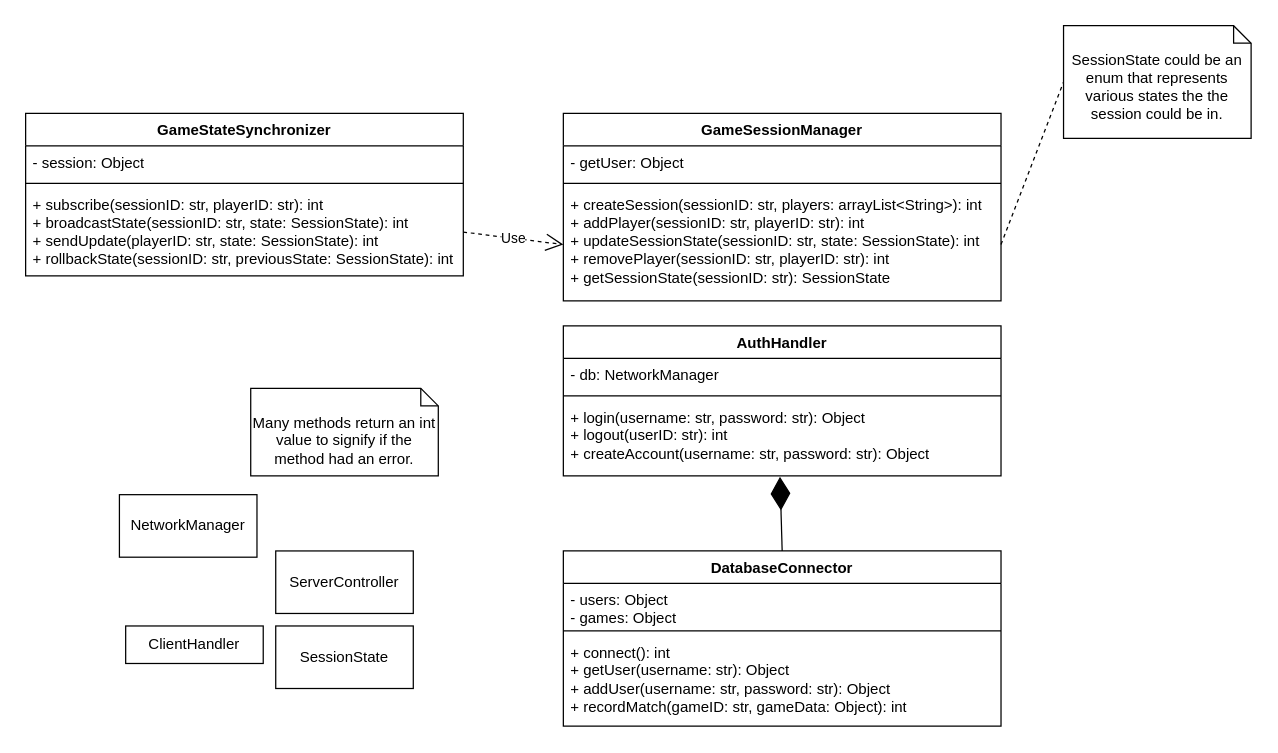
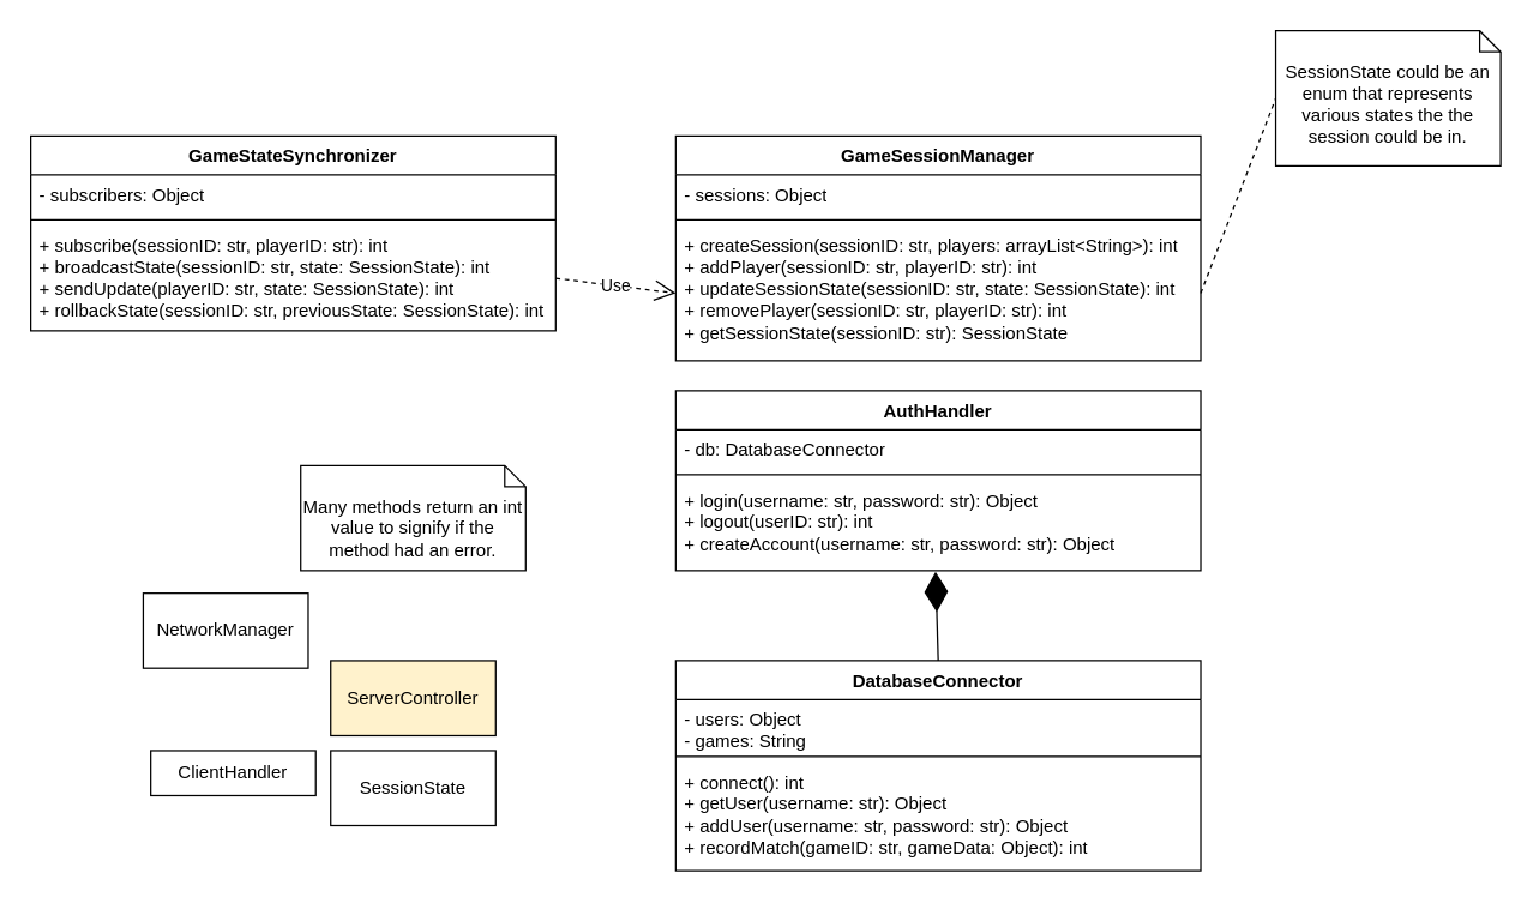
- <mxCell id="11" value="- session: Object" style="text;strokeColor=none;fillColor=none;align=left;verticalAlign=top;spacingLeft=4;spacingRight=4;overflow=hidden;rotatable=0;points=[[0,0.5],[1,0.5]];portConstraint=eastwest;whiteSpace=wrap;html=1;" vertex="1" parent="10"><mxGeometry y="26" width="350" height="26" as="geometry" /></mxCell>
+ <mxCell id="11" value="- subscribers: Object" style="text;strokeColor=none;fillColor=none;align=left;verticalAlign=top;spacingLeft=4;spacingRight=4;overflow=hidden;rotatable=0;points=[[0,0.5],[1,0.5]];portConstraint=eastwest;whiteSpace=wrap;html=1;" vertex="1" parent="10"><mxGeometry y="26" width="350" height="26" as="geometry" /></mxCell>
- <mxCell id="7" value="- getUser: Object" style="text;strokeColor=none;fillColor=none;align=left;verticalAlign=top;spacingLeft=4;spacingRight=4;overflow=hidden;rotatable=0;points=[[0,0.5],[1,0.5]];portConstraint=eastwest;whiteSpace=wrap;html=1;" vertex="1" parent="6"><mxGeometry y="26" width="350" height="26" as="geometry" /></mxCell>
+ <mxCell id="7" value="- sessions: Object" style="text;strokeColor=none;fillColor=none;align=left;verticalAlign=top;spacingLeft=4;spacingRight=4;overflow=hidden;rotatable=0;points=[[0,0.5],[1,0.5]];portConstraint=eastwest;whiteSpace=wrap;html=1;" vertex="1" parent="6"><mxGeometry y="26" width="350" height="26" as="geometry" /></mxCell>
- <mxCell id="15" value="- db: NetworkManager" style="text;strokeColor=none;fillColor=none;align=left;verticalAlign=top;spacingLeft=4;spacingRight=4;overflow=hidden;rotatable=0;points=[[0,0.5],[1,0.5]];portConstraint=eastwest;whiteSpace=wrap;html=1;" vertex="1" parent="14"><mxGeometry y="26" width="350" height="26" as="geometry" /></mxCell>
+ <mxCell id="15" value="- db: DatabaseConnector" style="text;strokeColor=none;fillColor=none;align=left;verticalAlign=top;spacingLeft=4;spacingRight=4;overflow=hidden;rotatable=0;points=[[0,0.5],[1,0.5]];portConstraint=eastwest;whiteSpace=wrap;html=1;" vertex="1" parent="14"><mxGeometry y="26" width="350" height="26" as="geometry" /></mxCell>
- <mxCell id="4" value="ServerController" style="html=1;whiteSpace=wrap;" vertex="1" parent="1"><mxGeometry x="220" y="440" width="110" height="50" as="geometry" /></mxCell>
+ <mxCell id="4" value="ServerController" style="html=1;whiteSpace=wrap;fillColor=#fff2cc;" vertex="1" parent="1"><mxGeometry x="220" y="440" width="110" height="50" as="geometry" /></mxCell>
- <mxCell id="19" value="&lt;div&gt;- users: Object&lt;/div&gt;&lt;div&gt;- games: Object&lt;/div&gt;" style="text;strokeColor=none;fillColor=none;align=left;verticalAlign=top;spacingLeft=4;spacingRight=4;overflow=hidden;rotatable=0;points=[[0,0.5],[1,0.5]];portConstraint=eastwest;whiteSpace=wrap;html=1;" vertex="1" parent="18"><mxGeometry y="26" width="350" height="34" as="geometry" /></mxCell>
+ <mxCell id="19" value="&lt;div&gt;- users: Object&lt;/div&gt;&lt;div&gt;- games: String&lt;/div&gt;" style="text;strokeColor=none;fillColor=none;align=left;verticalAlign=top;spacingLeft=4;spacingRight=4;overflow=hidden;rotatable=0;points=[[0,0.5],[1,0.5]];portConstraint=eastwest;whiteSpace=wrap;html=1;" vertex="1" parent="18"><mxGeometry y="26" width="350" height="34" as="geometry" /></mxCell>
